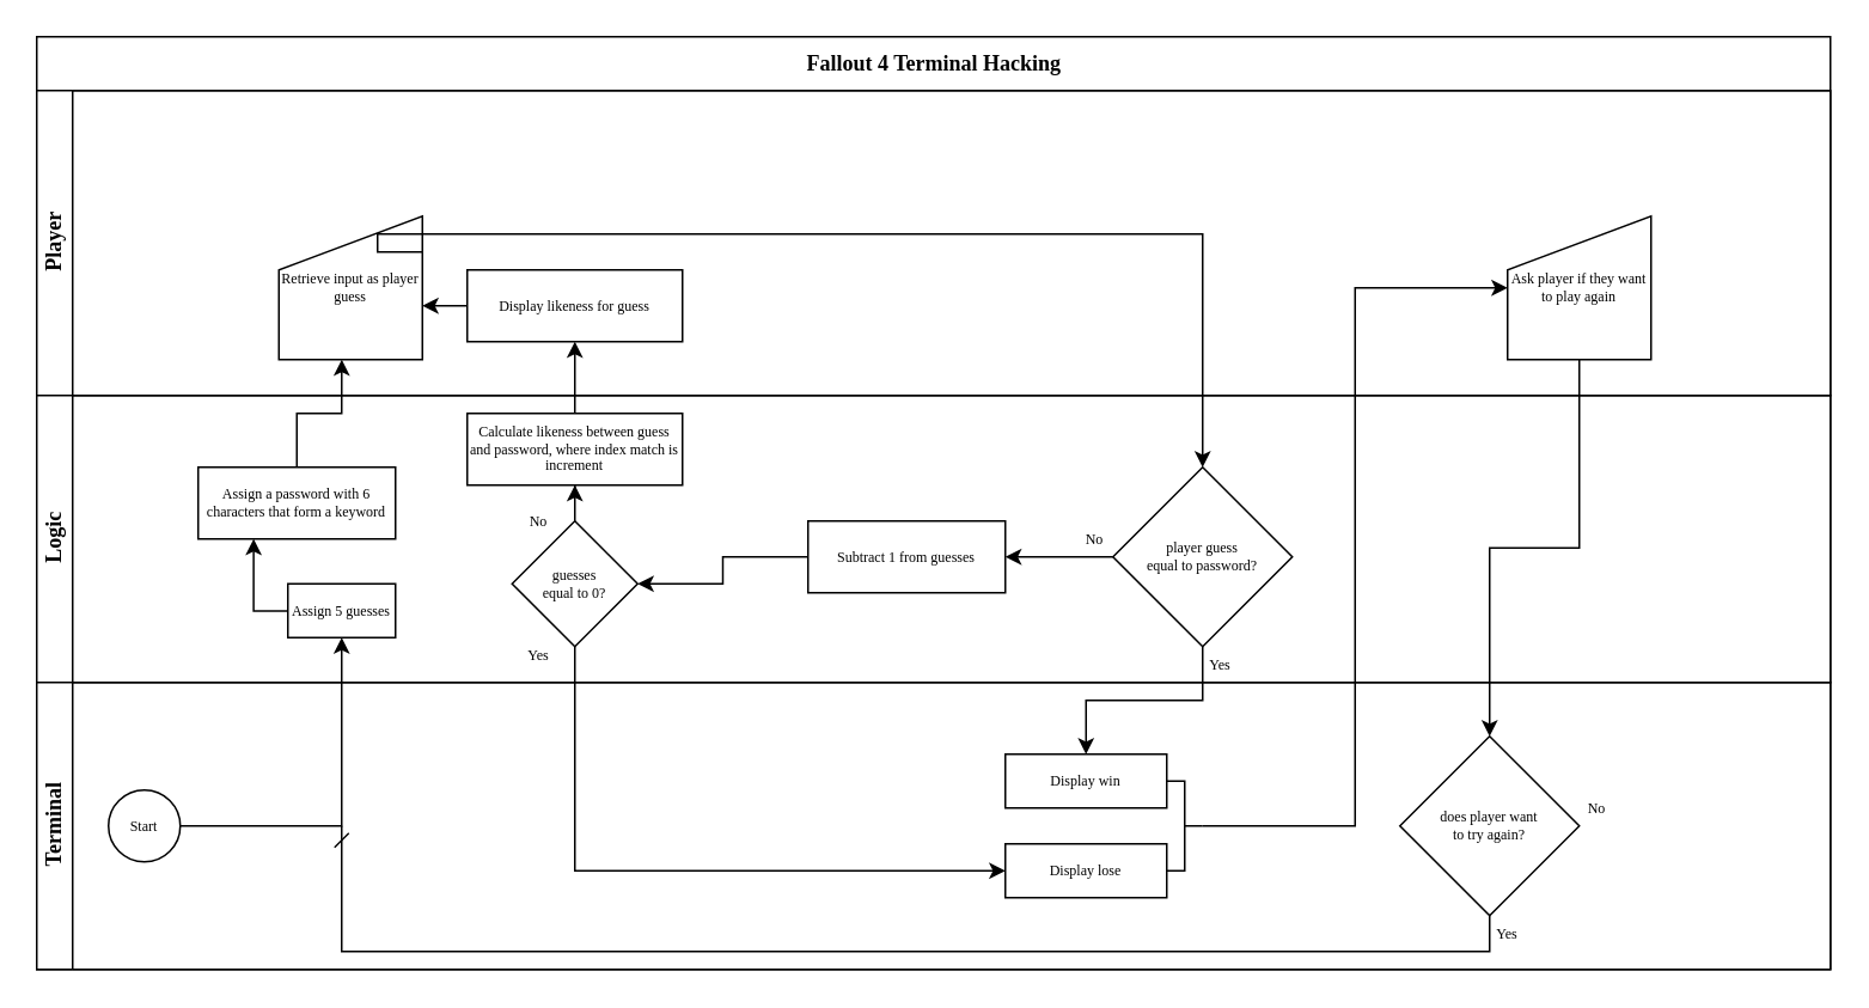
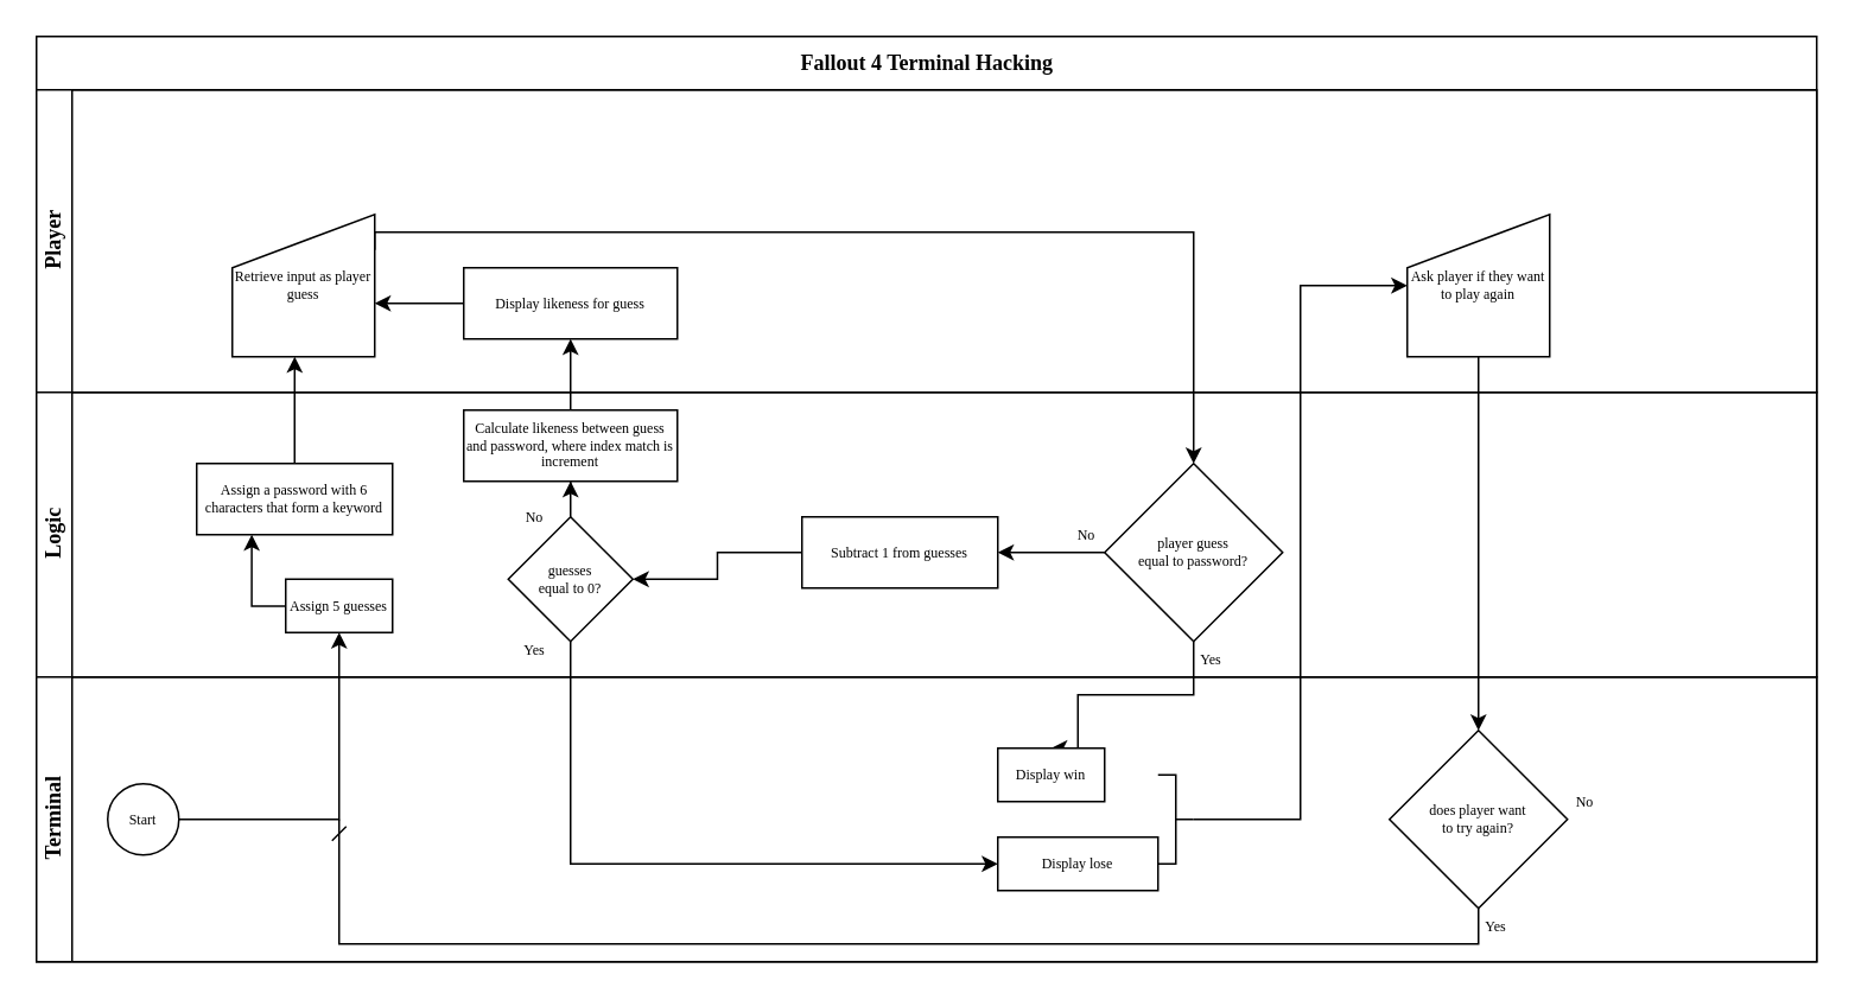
- <mxCell id="4" value="Retrieve input as player guess" style="shape=manualInput;whiteSpace=wrap;html=1;fontFamily=Verdana;fontSize=8;" vertex="1" parent="3"><mxGeometry x="135" y="70" width="80" height="80" as="geometry" /></mxCell>
+ <mxCell id="4" value="Retrieve input as player guess" style="shape=manualInput;whiteSpace=wrap;html=1;fontFamily=Verdana;fontSize=8;" vertex="1" parent="3"><mxGeometry x="110" y="70" width="80" height="80" as="geometry" /></mxCell>
- <mxCell id="7" value="Ask player if they want to play again" style="shape=manualInput;whiteSpace=wrap;html=1;strokeWidth=1;fontFamily=Verdana;fontSize=8;perimeter=rectanglePerimeter;fixDash=0;autosize=0;container=0;recursiveResize=1;part=0;backgroundOutline=0;resizeHeight=0;rounded=0;shadow=0;comic=0;snapToPoint=0;" vertex="1" parent="3"><mxGeometry x="820" y="70" width="80" height="80" as="geometry" /></mxCell>
+ <mxCell id="7" value="Ask player if they want to play again" style="shape=manualInput;whiteSpace=wrap;html=1;strokeWidth=1;fontFamily=Verdana;fontSize=8;perimeter=rectanglePerimeter;fixDash=0;autosize=0;container=0;recursiveResize=1;part=0;backgroundOutline=0;resizeHeight=0;rounded=0;shadow=0;comic=0;snapToPoint=0;" vertex="1" parent="3"><mxGeometry x="770" y="70" width="80" height="80" as="geometry" /></mxCell>
- <mxCell id="31" value="Display win" style="rounded=0;whiteSpace=wrap;html=1;fontFamily=Verdana;fontSize=8;" vertex="1" parent="28"><mxGeometry x="540" y="40" width="90" height="30" as="geometry" /></mxCell>
+ <mxCell id="31" value="Display win" style="rounded=0;whiteSpace=wrap;html=1;fontFamily=Verdana;fontSize=8;" vertex="1" parent="28"><mxGeometry x="540" y="40" width="60" height="30" as="geometry" /></mxCell>
